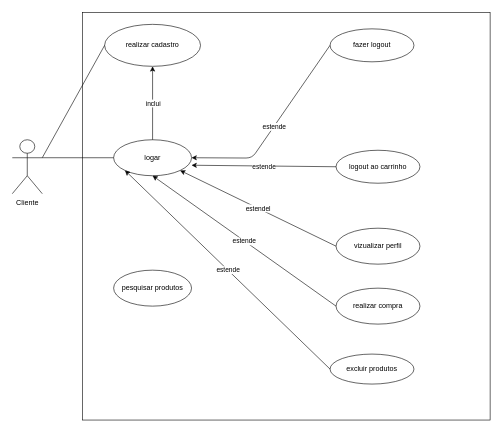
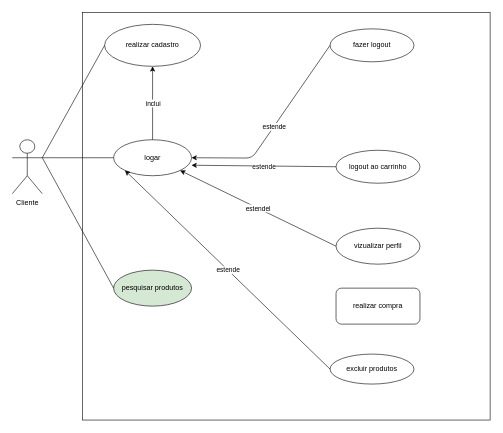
+ <mxCell id="13" value="" style="endArrow=none;html=1;exitX=1;exitY=0.333;exitDx=0;exitDy=0;exitPerimeter=0;entryX=0;entryY=0.5;entryDx=0;entryDy=0;" edge="1" parent="1" source="2" target="9"><mxGeometry width="50" height="50" relative="1" as="geometry"><mxPoint x="310" y="390" as="sourcePoint" /><mxPoint x="360" y="340" as="targetPoint" /></mxGeometry></mxCell>
- <mxCell id="18" value="" style="endArrow=classic;html=1;exitX=0;exitY=0.5;exitDx=0;exitDy=0;entryX=0.5;entryY=1;entryDx=0;entryDy=0;" edge="1" parent="1" source="6" target="5"><mxGeometry relative="1" as="geometry"><mxPoint x="514" y="508.75" as="sourcePoint" /><mxPoint x="293" y="511.25" as="targetPoint" /></mxGeometry></mxCell>
- <mxCell id="19" value="estende" style="edgeLabel;resizable=0;html=1;align=center;verticalAlign=middle;" connectable="0" vertex="1" parent="18"><mxGeometry relative="1" as="geometry" /></mxCell>
- <mxCell id="9" value="pesquisar produtos" style="ellipse;whiteSpace=wrap;html=1;" vertex="1" parent="1"><mxGeometry x="189" y="450" width="130" height="60" as="geometry" /></mxCell>
+ <mxCell id="9" value="pesquisar produtos" style="ellipse;whiteSpace=wrap;html=1;fillColor=#d5e8d4;" vertex="1" parent="1"><mxGeometry x="189" y="450" width="130" height="60" as="geometry" /></mxCell>
- <mxCell id="6" value="realizar compra" style="ellipse;whiteSpace=wrap;html=1;" vertex="1" parent="1"><mxGeometry x="560" y="480" width="140" height="60" as="geometry" /></mxCell>
+ <mxCell id="6" value="realizar compra" style="whiteSpace=wrap;html=1;rounded=1;" vertex="1" parent="1"><mxGeometry x="560" y="480" width="140" height="60" as="geometry" /></mxCell>
